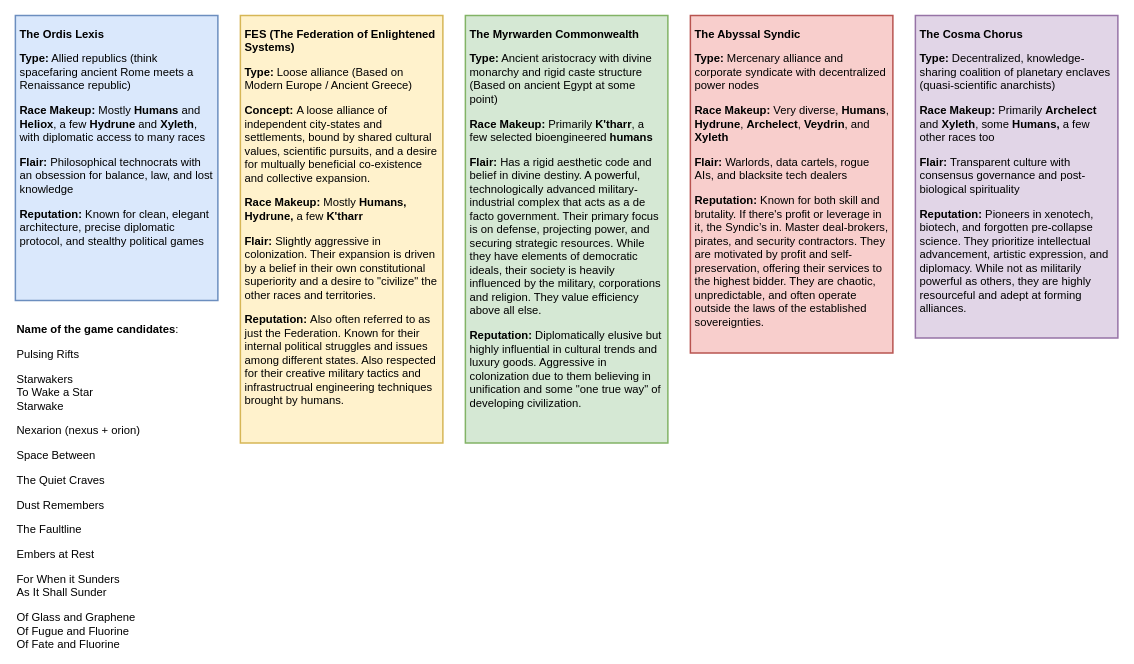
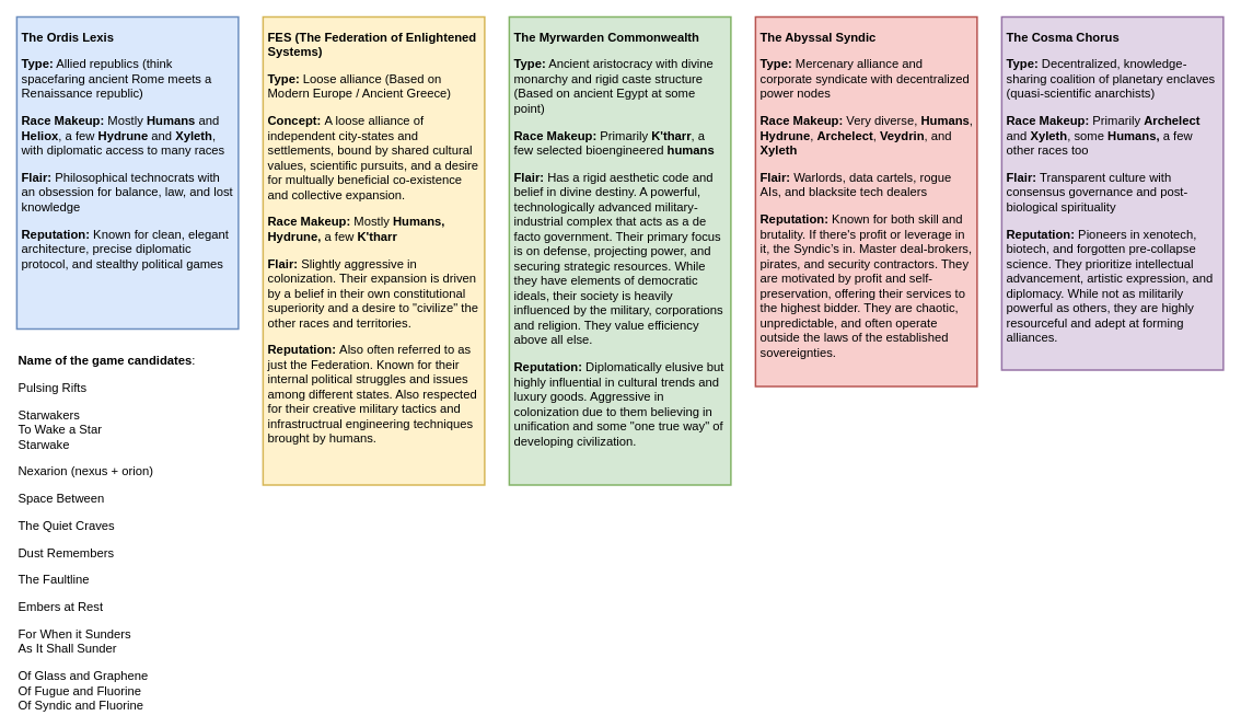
- <mxCell id="7" value="&lt;p&gt;&lt;b&gt;Name of the game candidates&lt;/b&gt;:&lt;/p&gt;&lt;p&gt;Pulsing Rifts&lt;/p&gt;&lt;p&gt;Starwakers&lt;br&gt;&lt;span style=&quot;background-color: transparent; color: light-dark(rgb(0, 0, 0), rgb(255, 255, 255));&quot;&gt;To Wake a Star&lt;br&gt;&lt;/span&gt;Starwake&lt;span style=&quot;background-color: transparent; color: light-dark(rgb(0, 0, 0), rgb(255, 255, 255));&quot;&gt;&lt;/span&gt;&lt;/p&gt;&lt;p&gt;Nexarion (nexus + orion)&lt;/p&gt;&lt;p&gt;Space Between&lt;/p&gt;&lt;p&gt;The Quiet Craves&lt;/p&gt;&lt;p&gt;Dust Remembers&lt;/p&gt;&lt;p&gt;The Faultline&lt;/p&gt;&lt;p&gt;Embers at Rest&lt;/p&gt;&lt;p&gt;For When it Sunders&lt;br&gt;&lt;span style=&quot;background-color: transparent; color: light-dark(rgb(0, 0, 0), rgb(255, 255, 255));&quot;&gt;As It Shall Sunder&lt;/span&gt;&lt;/p&gt;&lt;p&gt;Of Glass and Graphene&lt;br&gt;Of Fugue and Fluorine&lt;br&gt;&lt;span style=&quot;background-color: transparent; color: light-dark(rgb(0, 0, 0), rgb(255, 255, 255));&quot;&gt;Of Fate and Fluorine&lt;/span&gt;&lt;/p&gt;" style="text;html=1;align=left;verticalAlign=top;whiteSpace=wrap;rounded=0;fontSize=15;" parent="1" vertex="1"><mxGeometry x="20" y="408" width="252" height="453" as="geometry" /></mxCell>
+ <mxCell id="7" value="&lt;p&gt;&lt;b&gt;Name of the game candidates&lt;/b&gt;:&lt;/p&gt;&lt;p&gt;Pulsing Rifts&lt;/p&gt;&lt;p&gt;Starwakers&lt;br&gt;&lt;span style=&quot;background-color: transparent; color: light-dark(rgb(0, 0, 0), rgb(255, 255, 255));&quot;&gt;To Wake a Star&lt;br&gt;&lt;/span&gt;Starwake&lt;span style=&quot;background-color: transparent; color: light-dark(rgb(0, 0, 0), rgb(255, 255, 255));&quot;&gt;&lt;/span&gt;&lt;/p&gt;&lt;p&gt;Nexarion (nexus + orion)&lt;/p&gt;&lt;p&gt;Space Between&lt;/p&gt;&lt;p&gt;The Quiet Craves&lt;/p&gt;&lt;p&gt;Dust Remembers&lt;/p&gt;&lt;p&gt;The Faultline&lt;/p&gt;&lt;p&gt;Embers at Rest&lt;/p&gt;&lt;p&gt;For When it Sunders&lt;br&gt;&lt;span style=&quot;background-color: transparent; color: light-dark(rgb(0, 0, 0), rgb(255, 255, 255));&quot;&gt;As It Shall Sunder&lt;/span&gt;&lt;/p&gt;&lt;p&gt;Of Glass and Graphene&lt;br&gt;Of Fugue and Fluorine&lt;br&gt;&lt;span style=&quot;background-color: transparent; color: light-dark(rgb(0, 0, 0), rgb(255, 255, 255));&quot;&gt;Of Syndic and Fluorine&lt;/span&gt;&lt;/p&gt;" style="text;html=1;align=left;verticalAlign=top;whiteSpace=wrap;rounded=0;fontSize=15;" parent="1" vertex="1"><mxGeometry x="20" y="408" width="252" height="453" as="geometry" /></mxCell>
